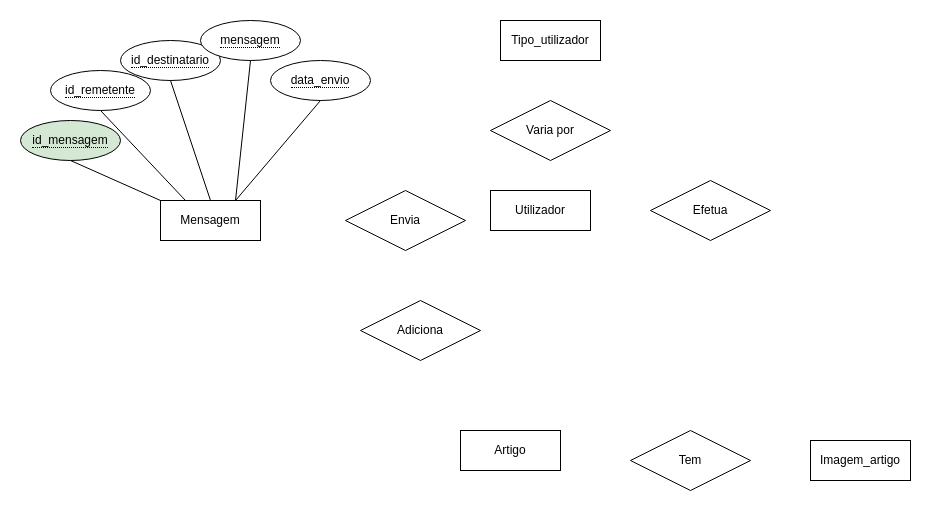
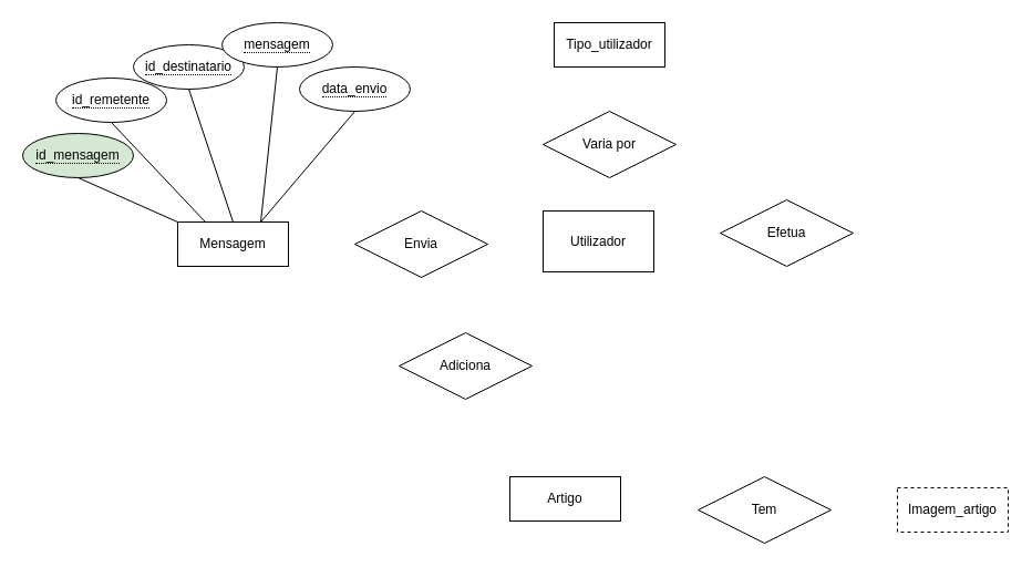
- <mxCell id="2" value="Utilizador" style="whiteSpace=wrap;html=1;align=center;" vertex="1" parent="1"><mxGeometry x="490" y="190" width="100" height="40" as="geometry" /></mxCell>
+ <mxCell id="2" value="Utilizador" style="whiteSpace=wrap;html=1;align=center;" vertex="1" parent="1"><mxGeometry x="490" y="190" width="100" height="55" as="geometry" /></mxCell>
- <mxCell id="8" value="Envia" style="shape=rhombus;perimeter=rhombusPerimeter;whiteSpace=wrap;html=1;align=center;" vertex="1" parent="1"><mxGeometry x="345" y="190" width="120" height="60" as="geometry" /></mxCell>
+ <mxCell id="8" value="Envia" style="shape=rhombus;perimeter=rhombusPerimeter;whiteSpace=wrap;html=1;align=center;" vertex="1" parent="1"><mxGeometry x="320" y="190" width="120" height="60" as="geometry" /></mxCell>
- <mxCell id="5" value="Imagem_artigo" style="whiteSpace=wrap;html=1;align=center;" vertex="1" parent="1"><mxGeometry x="810" y="440" width="100" height="40" as="geometry" /></mxCell>
+ <mxCell id="5" value="Imagem_artigo" style="whiteSpace=wrap;html=1;align=center;dashed=1;" vertex="1" parent="1"><mxGeometry x="810" y="440" width="100" height="40" as="geometry" /></mxCell>
